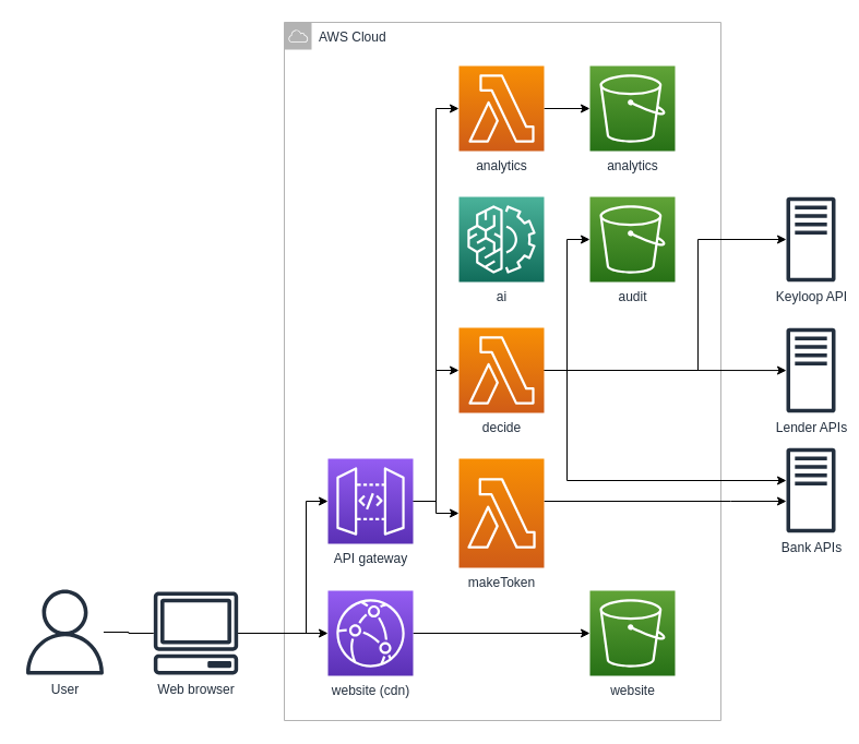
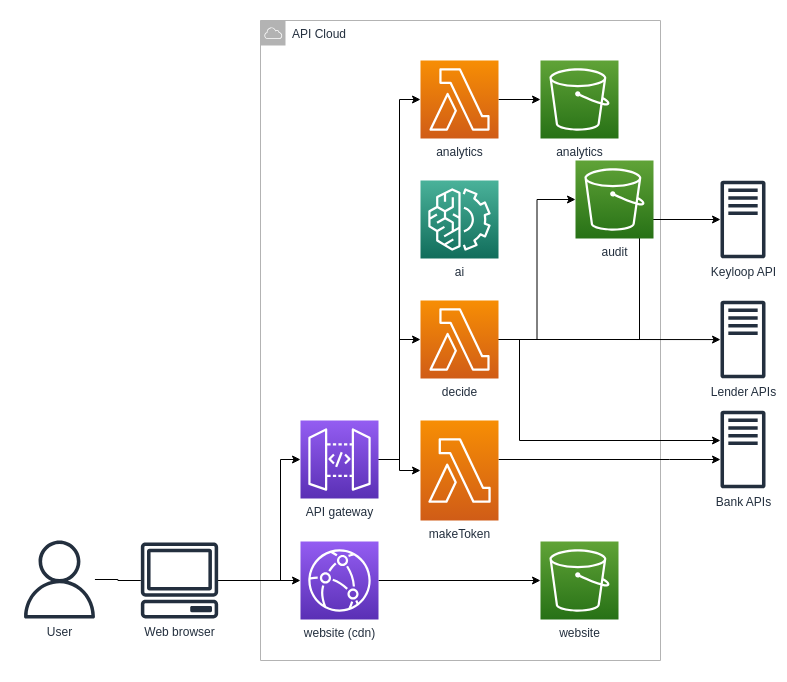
- <mxCell id="2" value="AWS Cloud" style="points=[[0,0],[0.25,0],[0.5,0],[0.75,0],[1,0],[1,0.25],[1,0.5],[1,0.75],[1,1],[0.75,1],[0.5,1],[0.25,1],[0,1],[0,0.75],[0,0.5],[0,0.25]];outlineConnect=0;gradientColor=none;html=1;whiteSpace=wrap;fontSize=12;fontStyle=0;shape=mxgraph.aws4.group;grIcon=mxgraph.aws4.group_aws_cloud;fillColor=none;verticalAlign=top;align=left;spacingLeft=30;fontColor=#232F3E;dashed=0;strokeWidth=1;sketch=0;shadow=0;strokeColor=#B3B3B3;" vertex="1" parent="1"><mxGeometry x="260" y="20" width="400" height="640" as="geometry" /></mxCell>
+ <mxCell id="2" value="API Cloud" style="points=[[0,0],[0.25,0],[0.5,0],[0.75,0],[1,0],[1,0.25],[1,0.5],[1,0.75],[1,1],[0.75,1],[0.5,1],[0.25,1],[0,1],[0,0.75],[0,0.5],[0,0.25]];outlineConnect=0;gradientColor=none;html=1;whiteSpace=wrap;fontSize=12;fontStyle=0;shape=mxgraph.aws4.group;grIcon=mxgraph.aws4.group_aws_cloud;fillColor=none;verticalAlign=top;align=left;spacingLeft=30;fontColor=#232F3E;dashed=0;strokeWidth=1;sketch=0;shadow=0;strokeColor=#B3B3B3;" vertex="1" parent="1"><mxGeometry x="260" y="20" width="400" height="640" as="geometry" /></mxCell>
- <mxCell id="22" value="audit" style="points=[[0,0,0],[0.25,0,0],[0.5,0,0],[0.75,0,0],[1,0,0],[0,1,0],[0.25,1,0],[0.5,1,0],[0.75,1,0],[1,1,0],[0,0.25,0],[0,0.5,0],[0,0.75,0],[1,0.25,0],[1,0.5,0],[1,0.75,0]];outlineConnect=0;fontColor=#232F3E;gradientColor=#60A337;gradientDirection=north;fillColor=#277116;strokeColor=#ffffff;dashed=0;verticalLabelPosition=bottom;verticalAlign=top;align=center;html=1;fontSize=12;fontStyle=0;aspect=fixed;shape=mxgraph.aws4.resourceIcon;resIcon=mxgraph.aws4.s3;" vertex="1" parent="1"><mxGeometry x="540" y="180" width="78" height="78" as="geometry" /></mxCell>
+ <mxCell id="22" value="audit" style="points=[[0,0,0],[0.25,0,0],[0.5,0,0],[0.75,0,0],[1,0,0],[0,1,0],[0.25,1,0],[0.5,1,0],[0.75,1,0],[1,1,0],[0,0.25,0],[0,0.5,0],[0,0.75,0],[1,0.25,0],[1,0.5,0],[1,0.75,0]];outlineConnect=0;fontColor=#232F3E;gradientColor=#60A337;gradientDirection=north;fillColor=#277116;strokeColor=#ffffff;dashed=0;verticalLabelPosition=bottom;verticalAlign=top;align=center;html=1;fontSize=12;fontStyle=0;aspect=fixed;shape=mxgraph.aws4.resourceIcon;resIcon=mxgraph.aws4.s3;" vertex="1" parent="1"><mxGeometry x="575" y="160" width="78" height="78" as="geometry" /></mxCell>
